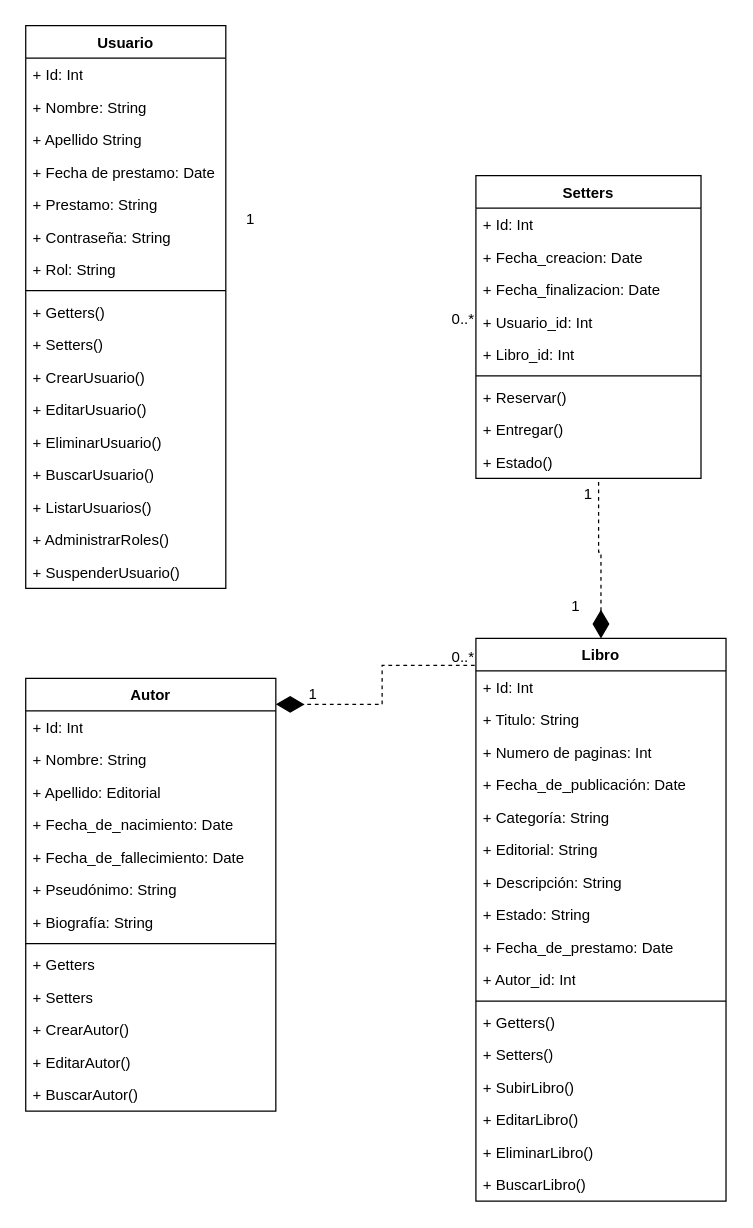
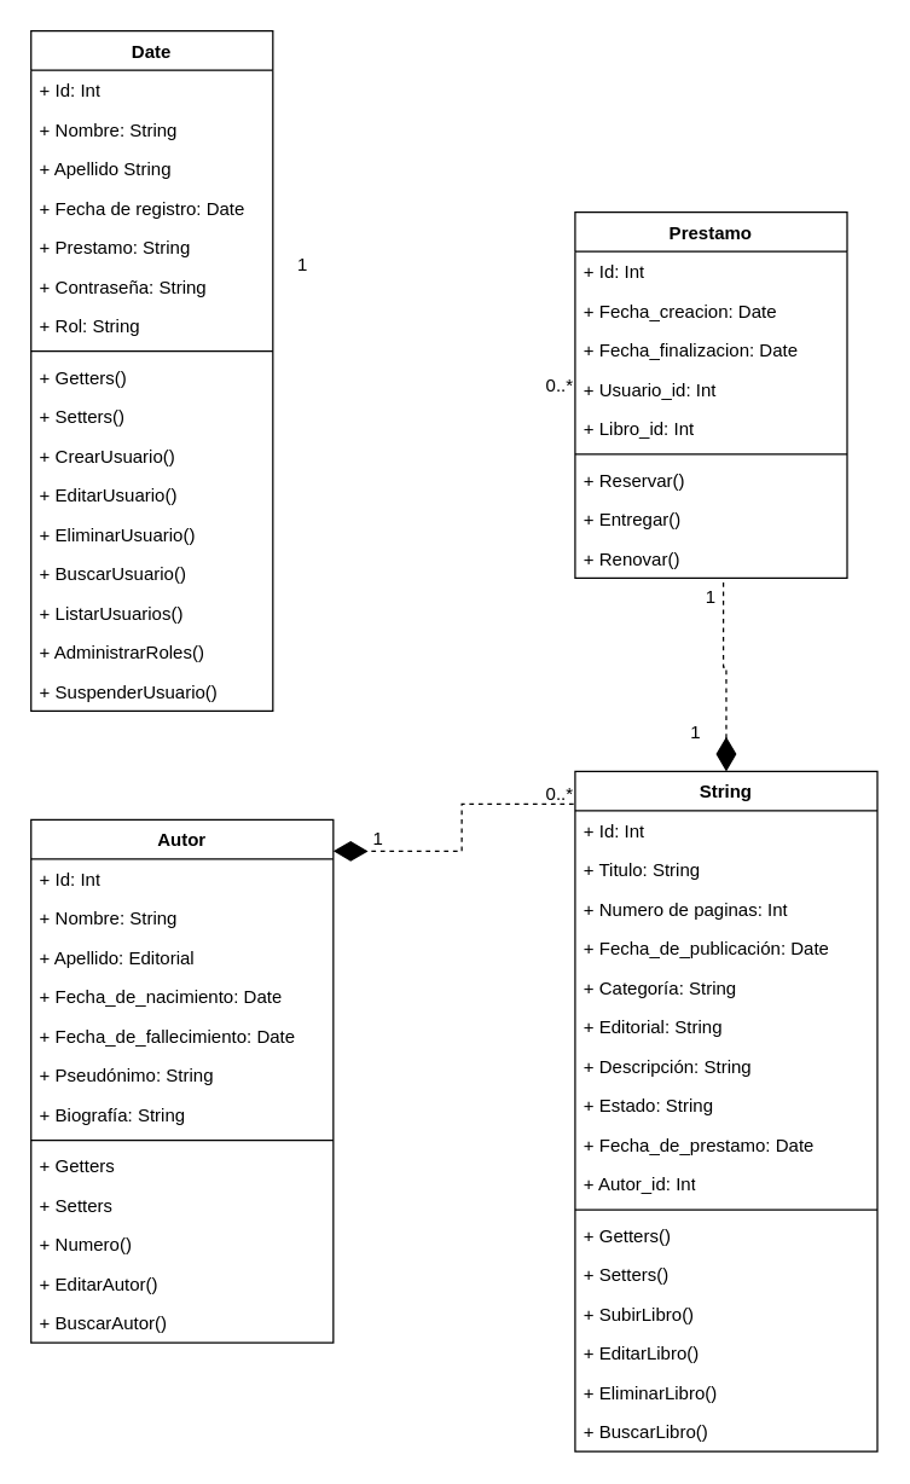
- <mxCell id="45" value="Usuario" style="swimlane;fontStyle=1;align=center;verticalAlign=top;childLayout=stackLayout;horizontal=1;startSize=26;horizontalStack=0;resizeParent=1;resizeParentMax=0;resizeLast=0;collapsible=1;marginBottom=0;whiteSpace=wrap;html=1;" parent="1" vertex="1"><mxGeometry x="20" y="20" width="160" height="450" as="geometry" /></mxCell>
+ <mxCell id="45" value="Date" style="swimlane;fontStyle=1;align=center;verticalAlign=top;childLayout=stackLayout;horizontal=1;startSize=26;horizontalStack=0;resizeParent=1;resizeParentMax=0;resizeLast=0;collapsible=1;marginBottom=0;whiteSpace=wrap;html=1;" parent="1" vertex="1"><mxGeometry x="20" y="20" width="160" height="450" as="geometry" /></mxCell>
- <mxCell id="49" value="+ Fecha de prestamo: Date" style="text;strokeColor=none;fillColor=none;align=left;verticalAlign=top;spacingLeft=4;spacingRight=4;overflow=hidden;rotatable=0;points=[[0,0.5],[1,0.5]];portConstraint=eastwest;whiteSpace=wrap;html=1;" parent="45" vertex="1"><mxGeometry y="104" width="160" height="26" as="geometry" /></mxCell>
+ <mxCell id="49" value="+ Fecha de registro: Date" style="text;strokeColor=none;fillColor=none;align=left;verticalAlign=top;spacingLeft=4;spacingRight=4;overflow=hidden;rotatable=0;points=[[0,0.5],[1,0.5]];portConstraint=eastwest;whiteSpace=wrap;html=1;" parent="45" vertex="1"><mxGeometry y="104" width="160" height="26" as="geometry" /></mxCell>
- <mxCell id="35" value="Setters" style="swimlane;fontStyle=1;align=center;verticalAlign=top;childLayout=stackLayout;horizontal=1;startSize=26;horizontalStack=0;resizeParent=1;resizeParentMax=0;resizeLast=0;collapsible=1;marginBottom=0;whiteSpace=wrap;html=1;" parent="1" vertex="1"><mxGeometry x="380" y="140" width="180" height="242" as="geometry" /></mxCell>
+ <mxCell id="35" value="Prestamo" style="swimlane;fontStyle=1;align=center;verticalAlign=top;childLayout=stackLayout;horizontal=1;startSize=26;horizontalStack=0;resizeParent=1;resizeParentMax=0;resizeLast=0;collapsible=1;marginBottom=0;whiteSpace=wrap;html=1;" parent="1" vertex="1"><mxGeometry x="380" y="140" width="180" height="242" as="geometry" /></mxCell>
- <mxCell id="44" value="+ Estado()" style="text;strokeColor=none;fillColor=none;align=left;verticalAlign=top;spacingLeft=4;spacingRight=4;overflow=hidden;rotatable=0;points=[[0,0.5],[1,0.5]];portConstraint=eastwest;whiteSpace=wrap;html=1;" parent="35" vertex="1"><mxGeometry y="216" width="180" height="26" as="geometry" /></mxCell>
+ <mxCell id="44" value="+ Renovar()" style="text;strokeColor=none;fillColor=none;align=left;verticalAlign=top;spacingLeft=4;spacingRight=4;overflow=hidden;rotatable=0;points=[[0,0.5],[1,0.5]];portConstraint=eastwest;whiteSpace=wrap;html=1;" parent="35" vertex="1"><mxGeometry y="216" width="180" height="26" as="geometry" /></mxCell>
- <mxCell id="2" value="Libro" style="swimlane;fontStyle=1;align=center;verticalAlign=top;childLayout=stackLayout;horizontal=1;startSize=26;horizontalStack=0;resizeParent=1;resizeParentMax=0;resizeLast=0;collapsible=1;marginBottom=0;whiteSpace=wrap;html=1;" parent="1" vertex="1"><mxGeometry x="380" y="510" width="200" height="450" as="geometry" /></mxCell>
+ <mxCell id="2" value="String" style="swimlane;fontStyle=1;align=center;verticalAlign=top;childLayout=stackLayout;horizontal=1;startSize=26;horizontalStack=0;resizeParent=1;resizeParentMax=0;resizeLast=0;collapsible=1;marginBottom=0;whiteSpace=wrap;html=1;" parent="1" vertex="1"><mxGeometry x="380" y="510" width="200" height="450" as="geometry" /></mxCell>
- <mxCell id="31" value="+ CrearAutor()" style="text;strokeColor=none;fillColor=none;align=left;verticalAlign=top;spacingLeft=4;spacingRight=4;overflow=hidden;rotatable=0;points=[[0,0.5],[1,0.5]];portConstraint=eastwest;whiteSpace=wrap;html=1;" vertex="1" parent="20"><mxGeometry y="268" width="200" height="26" as="geometry" /></mxCell>
+ <mxCell id="31" value="+ Numero()" style="text;strokeColor=none;fillColor=none;align=left;verticalAlign=top;spacingLeft=4;spacingRight=4;overflow=hidden;rotatable=0;points=[[0,0.5],[1,0.5]];portConstraint=eastwest;whiteSpace=wrap;html=1;" vertex="1" parent="20"><mxGeometry y="268" width="200" height="26" as="geometry" /></mxCell>
